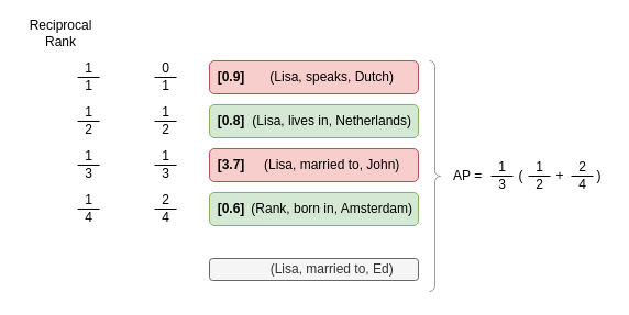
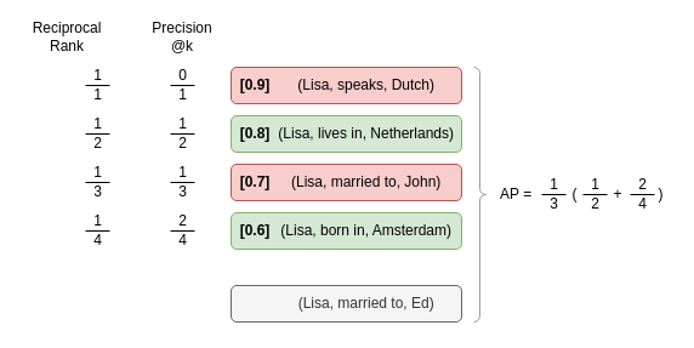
+ <mxCell id="11" value="Precision&lt;br&gt;@k" style="text;html=1;strokeColor=none;fillColor=none;align=center;verticalAlign=middle;whiteSpace=wrap;rounded=0;" vertex="1" parent="1"><mxGeometry x="120" y="20" width="60" height="20" as="geometry" /></mxCell>
- <mxCell id="8" value="&lt;b&gt;[3.7]&lt;/b&gt;" style="text;html=1;strokeColor=none;fillColor=none;align=center;verticalAlign=middle;whiteSpace=wrap;rounded=0;" vertex="1" parent="1"><mxGeometry x="190" y="140" width="40" height="20" as="geometry" /></mxCell>
+ <mxCell id="8" value="&lt;b&gt;[0.7]&lt;/b&gt;" style="text;html=1;strokeColor=none;fillColor=none;align=center;verticalAlign=middle;whiteSpace=wrap;rounded=0;" vertex="1" parent="1"><mxGeometry x="190" y="140" width="40" height="20" as="geometry" /></mxCell>
- <mxCell id="3" value="&amp;nbsp; &amp;nbsp; &amp;nbsp; &amp;nbsp; &amp;nbsp; (Rank, born in, Amsterdam)" style="rounded=1;whiteSpace=wrap;html=1;fillColor=#d5e8d4;strokeColor=#82b366;" vertex="1" parent="1"><mxGeometry x="190" y="175" width="190" height="30" as="geometry" /></mxCell>
+ <mxCell id="3" value="&amp;nbsp; &amp;nbsp; &amp;nbsp; &amp;nbsp; &amp;nbsp; (Lisa, born in, Amsterdam)" style="rounded=1;whiteSpace=wrap;html=1;fillColor=#d5e8d4;strokeColor=#82b366;" vertex="1" parent="1"><mxGeometry x="190" y="175" width="190" height="30" as="geometry" /></mxCell>
- <mxCell id="10" value="&amp;nbsp; &amp;nbsp; &amp;nbsp; &amp;nbsp; &amp;nbsp; (Lisa, married to, Ed)" style="rounded=1;whiteSpace=wrap;html=1;fillColor=#f5f5f5;strokeColor=#666666;fontColor=#333333;" vertex="1" parent="1"><mxGeometry x="190" y="235" width="190" height="20" as="geometry" /></mxCell>
+ <mxCell id="10" value="&amp;nbsp; &amp;nbsp; &amp;nbsp; &amp;nbsp; &amp;nbsp; (Lisa, married to, Ed)" style="rounded=1;whiteSpace=wrap;html=1;fillColor=#f5f5f5;strokeColor=#666666;fontColor=#333333;" vertex="1" parent="1"><mxGeometry x="190" y="235" width="190" height="30" as="geometry" /></mxCell>
